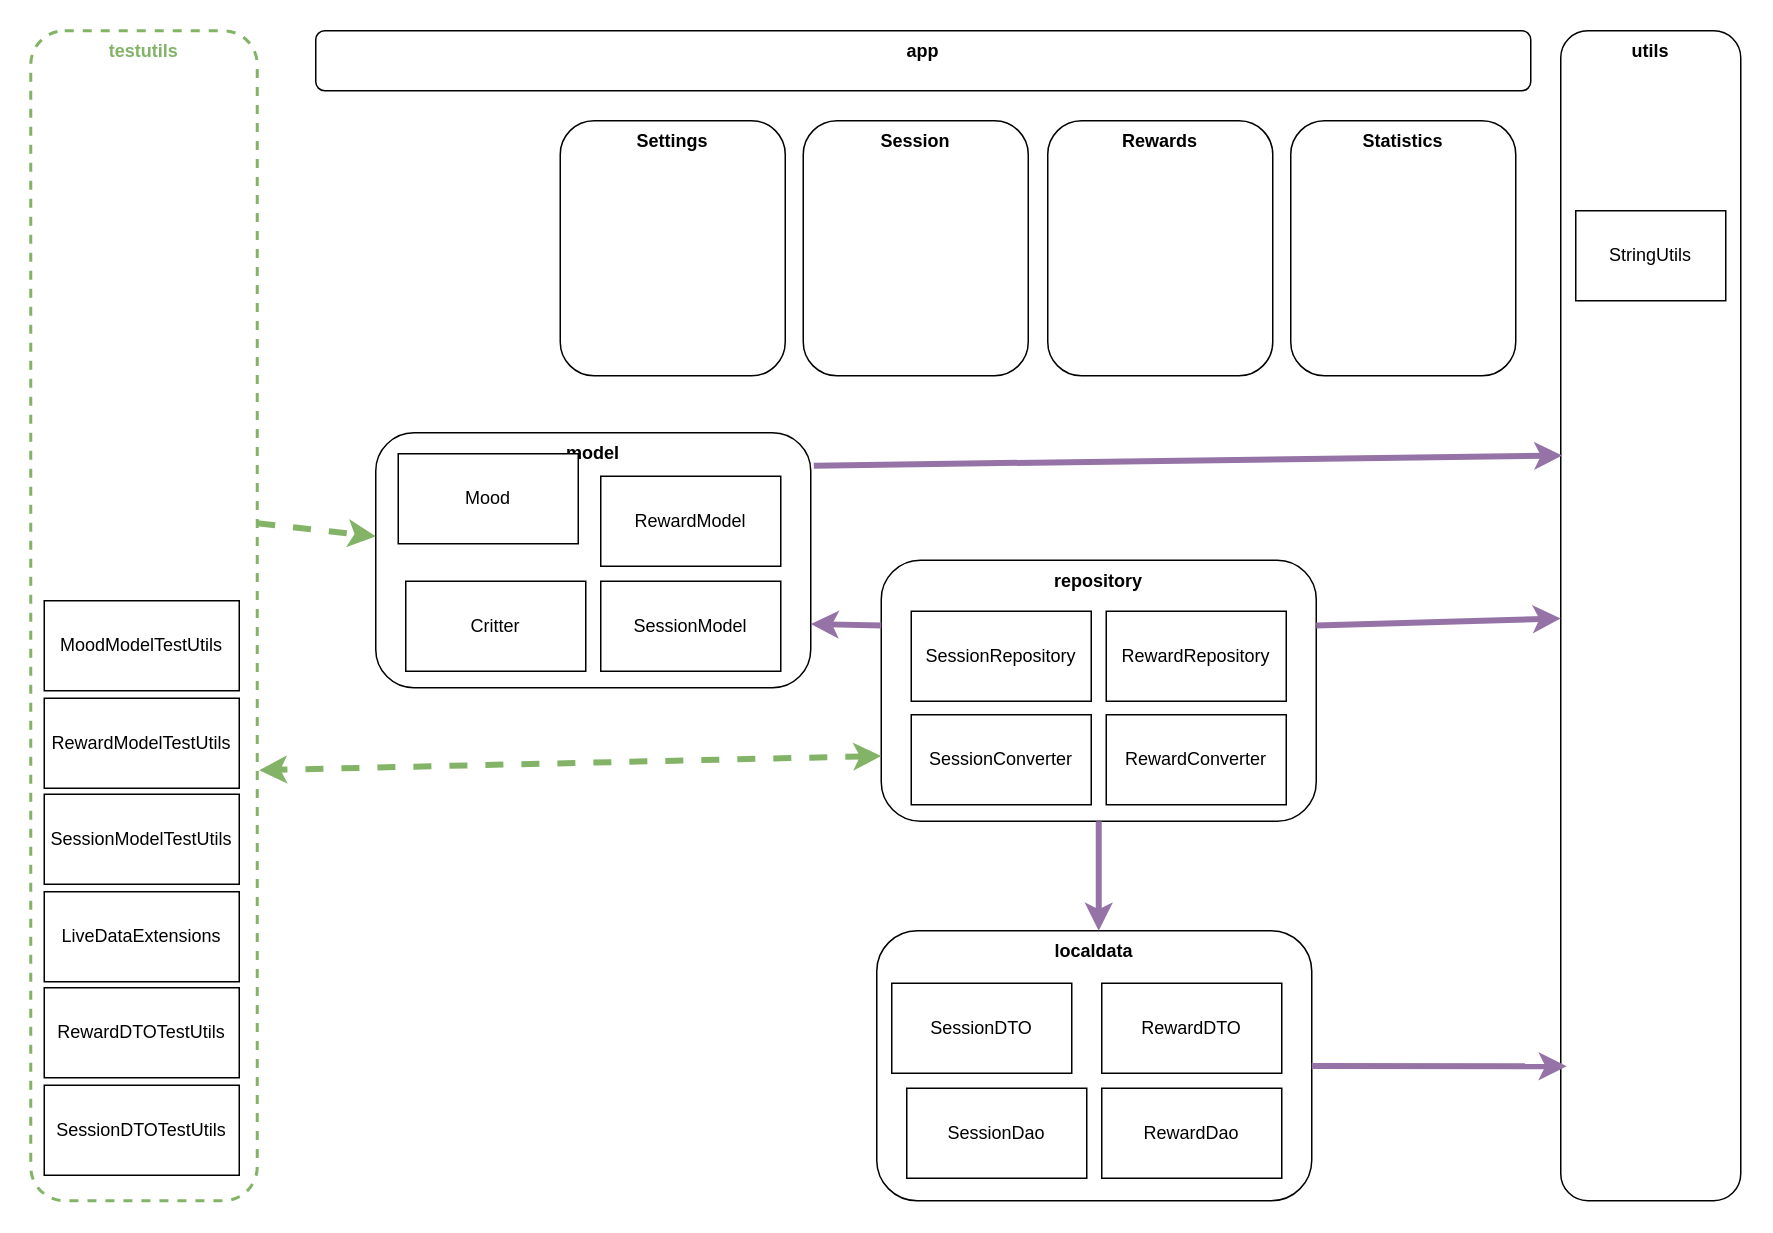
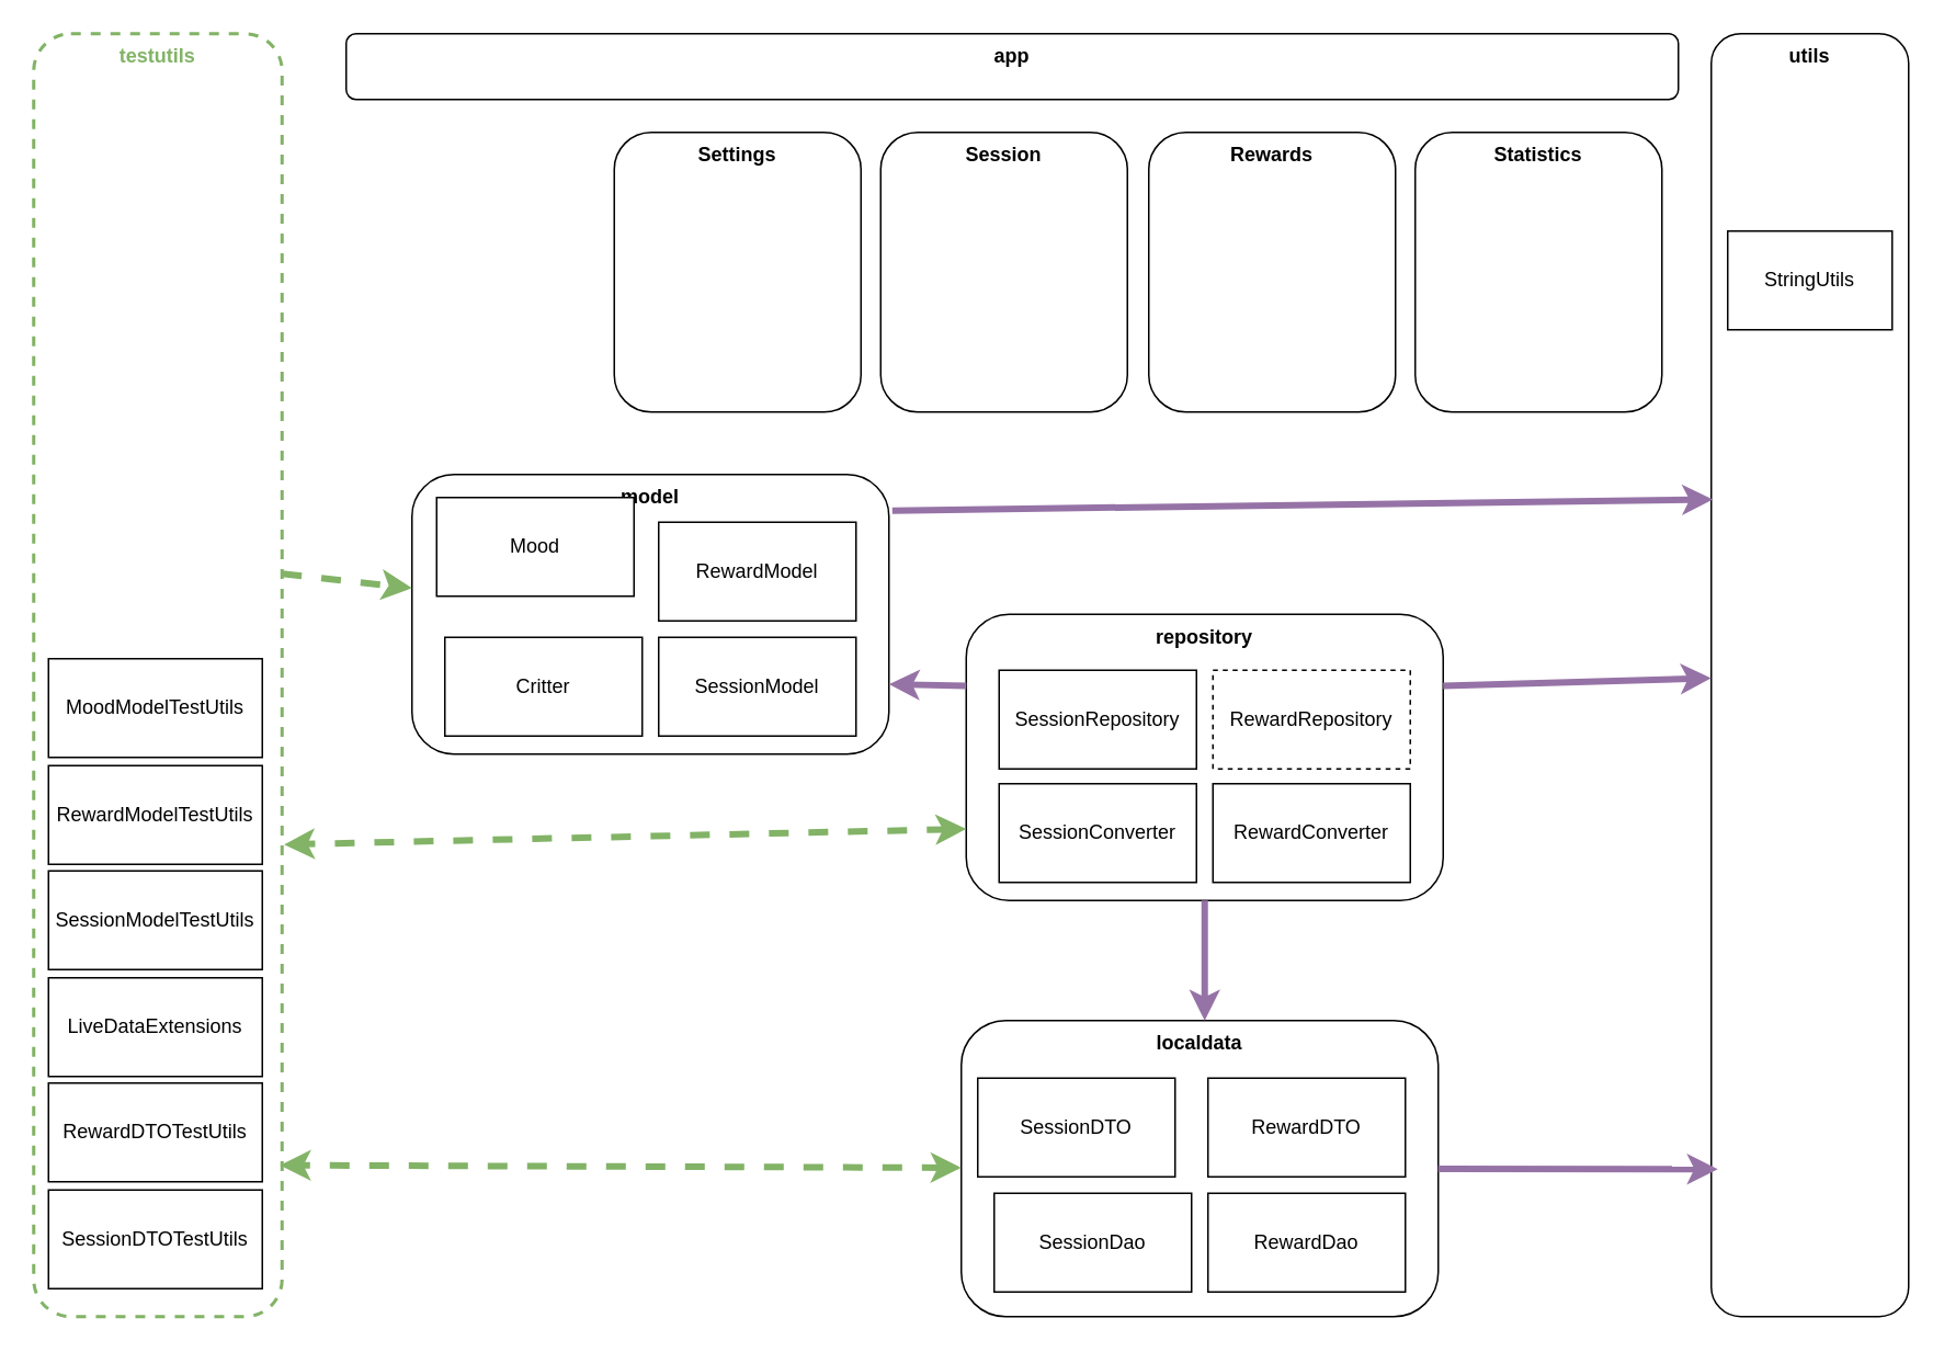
- <mxCell id="16" value="RewardRepository" style="rounded=0;whiteSpace=wrap;html=1;" vertex="1" parent="11"><mxGeometry x="150" y="34" width="120" height="60" as="geometry" /></mxCell>
+ <mxCell id="16" value="RewardRepository" style="rounded=0;whiteSpace=wrap;html=1;dashed=1;" vertex="1" parent="11"><mxGeometry x="150" y="34" width="120" height="60" as="geometry" /></mxCell>
+ <mxCell id="29" value="" style="endArrow=classic;html=1;entryX=0.992;entryY=0.882;entryDx=0;entryDy=0;entryPerimeter=0;startArrow=classic;startFill=1;fillColor=#d5e8d4;strokeColor=#82b366;strokeWidth=4;dashed=1;" edge="1" parent="1" source="18" target="3"><mxGeometry width="50" height="50" relative="1" as="geometry"><mxPoint x="60" y="880" as="sourcePoint" /><mxPoint x="110" y="830" as="targetPoint" /></mxGeometry></mxCell>
